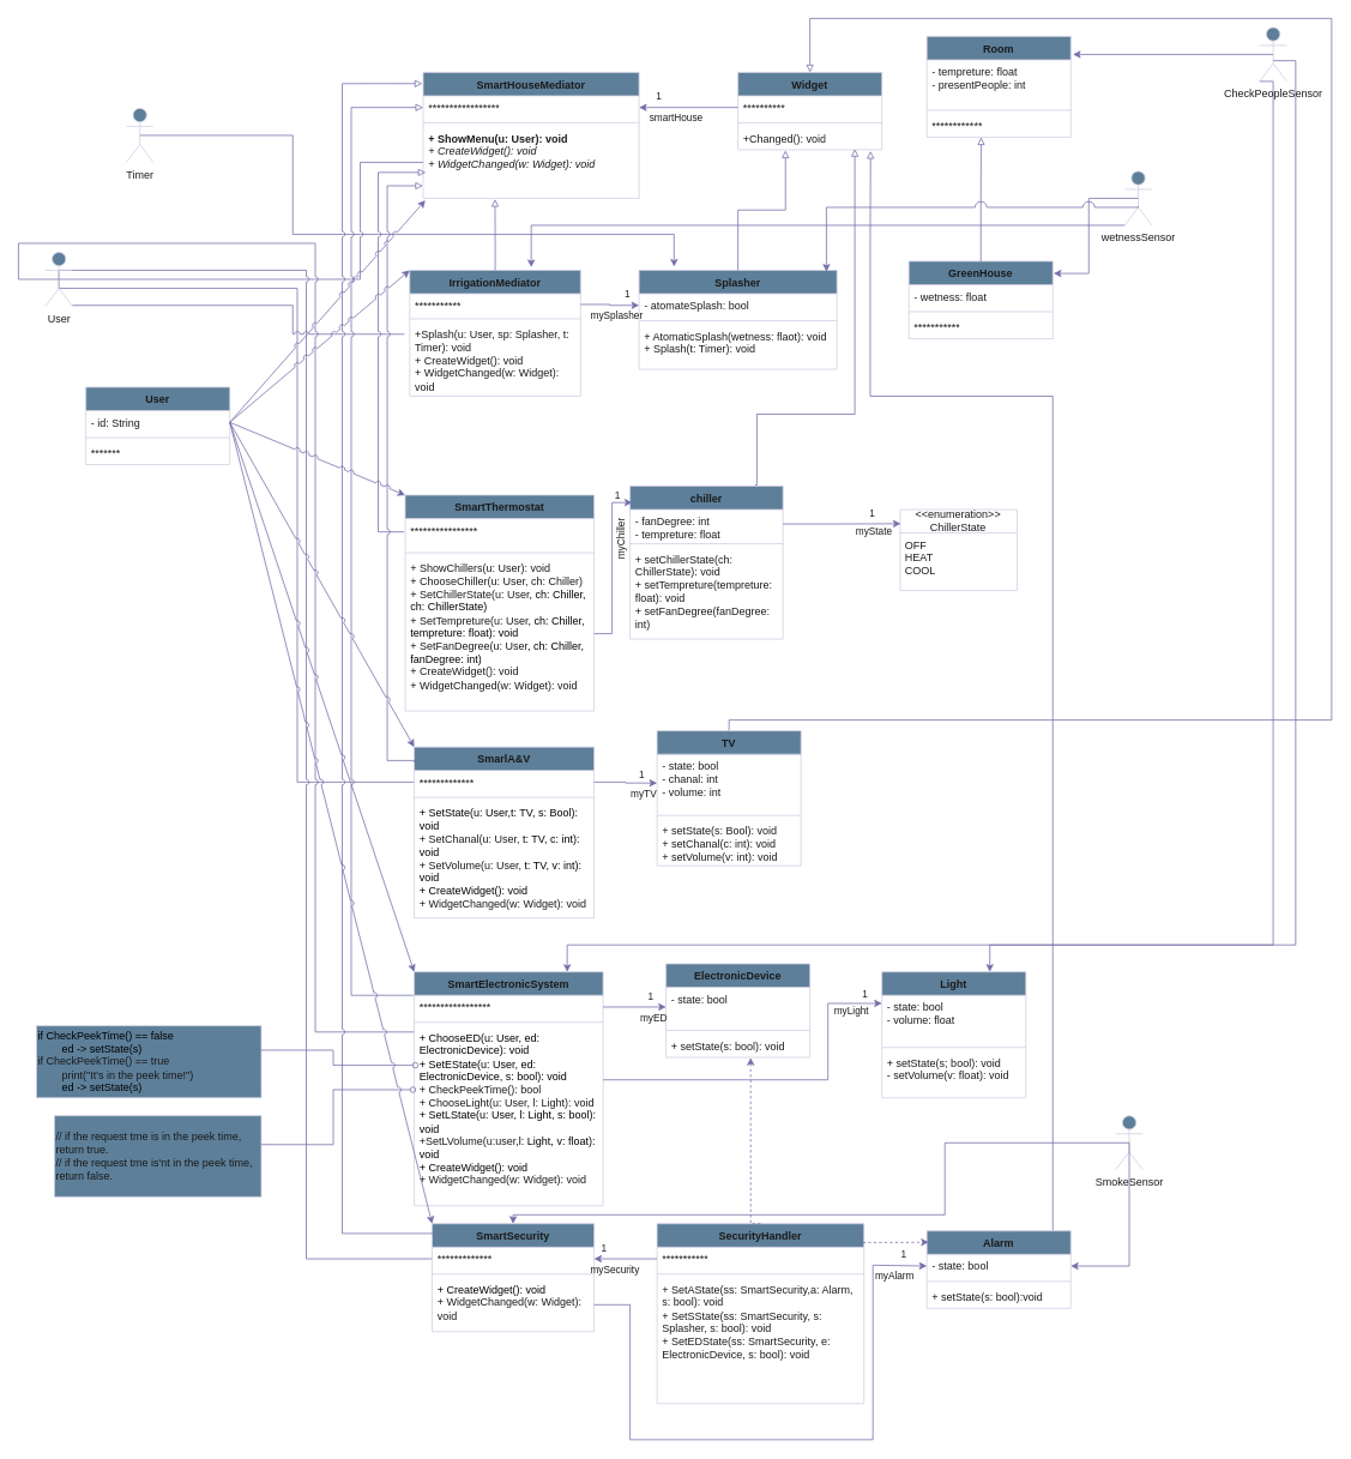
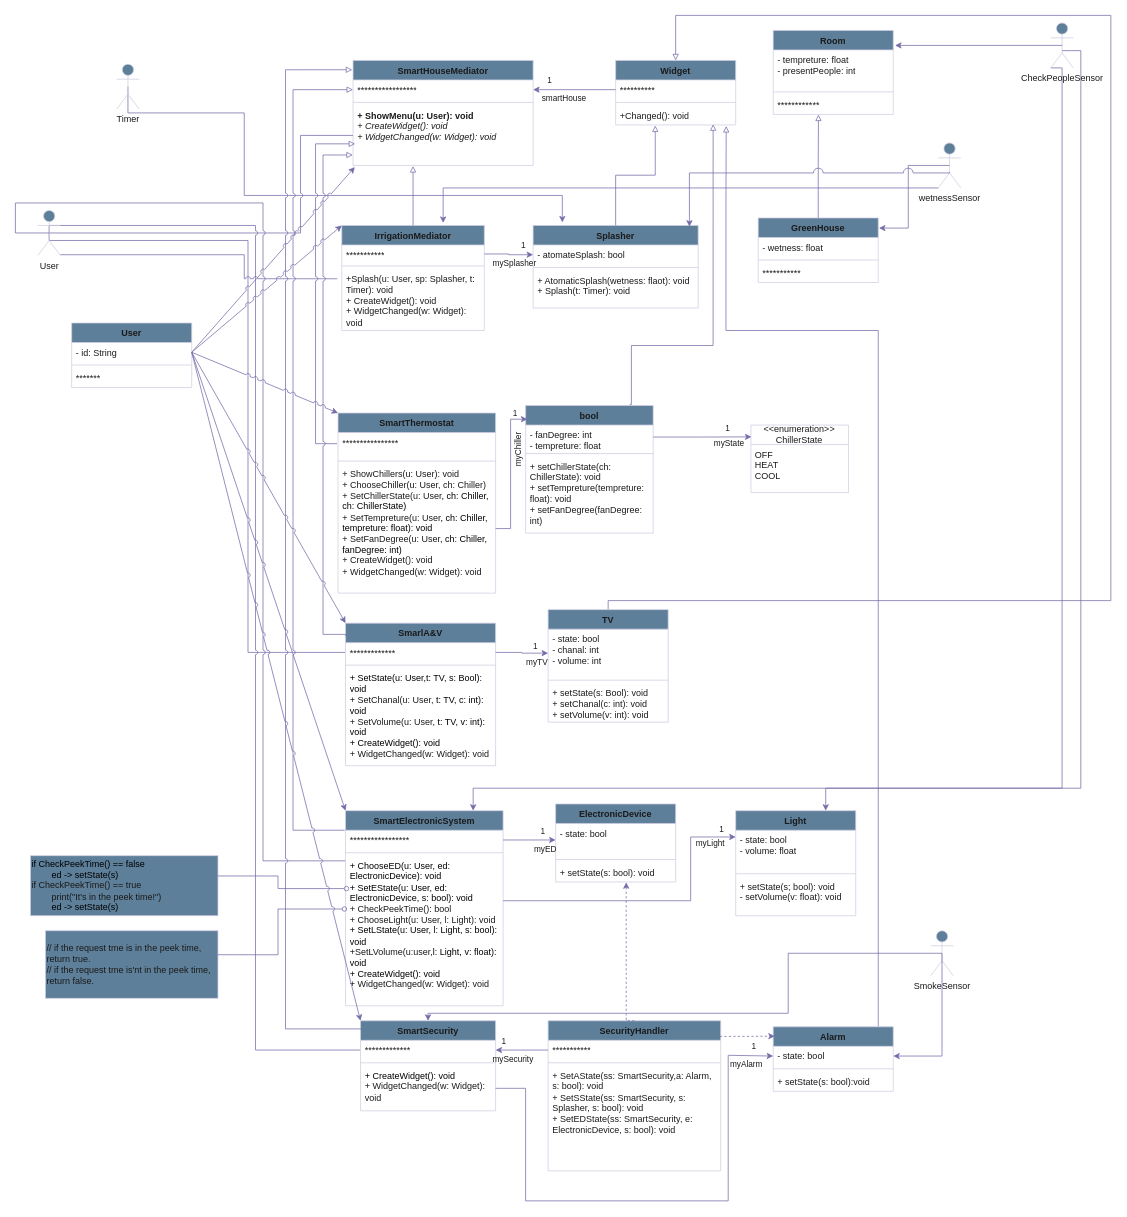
- <mxCell id="11" value="Timer" style="shape=umlActor;verticalLabelPosition=bottom;verticalAlign=top;html=1;labelBackgroundColor=none;fillColor=#5D7F99;strokeColor=#D0CEE2;fontColor=#1A1A1A;" vertex="1" parent="1"><mxGeometry x="140" y="120" width="30" height="60" as="geometry" /></mxCell>
+ <mxCell id="11" value="Timer" style="shape=umlActor;verticalLabelPosition=bottom;verticalAlign=top;html=1;labelBackgroundColor=none;fillColor=#5D7F99;strokeColor=#D0CEE2;fontColor=#1A1A1A;" vertex="1" parent="1"><mxGeometry x="155" y="85" width="30" height="60" as="geometry" /></mxCell>
- <mxCell id="51" value="chiller" style="swimlane;fontStyle=1;align=center;verticalAlign=top;childLayout=stackLayout;horizontal=1;startSize=26;horizontalStack=0;resizeParent=1;resizeParentMax=0;resizeLast=0;collapsible=1;marginBottom=0;whiteSpace=wrap;html=1;labelBackgroundColor=none;fillColor=#5D7F99;strokeColor=#D0CEE2;fontColor=#1A1A1A;" vertex="1" parent="1"><mxGeometry x="700" y="540" width="170" height="170" as="geometry" /></mxCell>
+ <mxCell id="51" value="bool" style="swimlane;fontStyle=1;align=center;verticalAlign=top;childLayout=stackLayout;horizontal=1;startSize=26;horizontalStack=0;resizeParent=1;resizeParentMax=0;resizeLast=0;collapsible=1;marginBottom=0;whiteSpace=wrap;html=1;labelBackgroundColor=none;fillColor=#5D7F99;strokeColor=#D0CEE2;fontColor=#1A1A1A;" vertex="1" parent="1"><mxGeometry x="700" y="540" width="170" height="170" as="geometry" /></mxCell>
